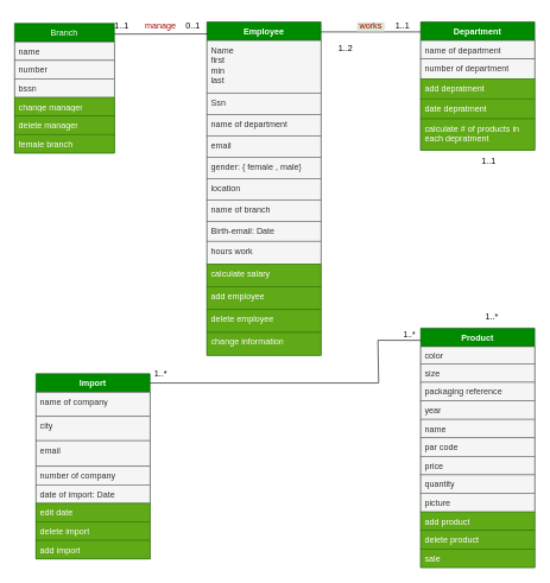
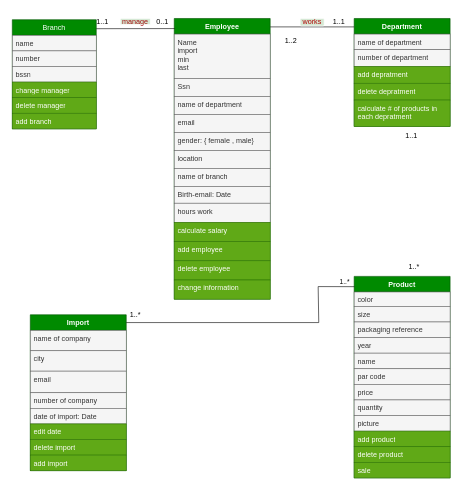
- <mxCell id="50" value="manage" style="rounded=0;whiteSpace=wrap;html=1;strokeColor=#ffffff;fontColor=#a30a0a;" parent="1" vertex="1"><mxGeometry x="200" y="30" width="50" height="10" as="geometry" /></mxCell>
+ <mxCell id="50" value="manage" style="rounded=0;whiteSpace=wrap;html=1;strokeColor=#ffffff;fontColor=#a30a0a;fillColor=#d5e8d4;" parent="1" vertex="1"><mxGeometry x="200" y="30" width="50" height="10" as="geometry" /></mxCell>
- <mxCell id="31" value="Name&lt;br&gt;first&lt;br&gt;min&lt;br&gt;last" style="text;align=left;verticalAlign=top;spacingLeft=4;spacingRight=4;overflow=hidden;rotatable=0;points=[[0,0.5],[1,0.5]];portConstraint=eastwest;whiteSpace=wrap;html=1;fillColor=#f5f5f5;fontColor=#333333;strokeColor=#666666;" parent="30" vertex="1"><mxGeometry y="26" width="160" height="74" as="geometry" /></mxCell>
+ <mxCell id="31" value="Name&lt;br&gt;import&lt;br&gt;min&lt;br&gt;last" style="text;align=left;verticalAlign=top;spacingLeft=4;spacingRight=4;overflow=hidden;rotatable=0;points=[[0,0.5],[1,0.5]];portConstraint=eastwest;whiteSpace=wrap;html=1;fillColor=#f5f5f5;fontColor=#333333;strokeColor=#666666;" parent="30" vertex="1"><mxGeometry y="26" width="160" height="74" as="geometry" /></mxCell>
- <mxCell id="28" value="date depratment" style="text;strokeColor=#2D7600;fillColor=#60a917;align=left;verticalAlign=top;spacingLeft=4;spacingRight=4;overflow=hidden;rotatable=0;points=[[0,0.5],[1,0.5]];portConstraint=eastwest;whiteSpace=wrap;html=1;fontColor=#ffffff;" parent="23" vertex="1"><mxGeometry y="108" width="160" height="28" as="geometry" /></mxCell>
+ <mxCell id="28" value="delete depratment" style="text;strokeColor=#2D7600;fillColor=#60a917;align=left;verticalAlign=top;spacingLeft=4;spacingRight=4;overflow=hidden;rotatable=0;points=[[0,0.5],[1,0.5]];portConstraint=eastwest;whiteSpace=wrap;html=1;fontColor=#ffffff;" parent="23" vertex="1"><mxGeometry y="108" width="160" height="28" as="geometry" /></mxCell>
- <mxCell id="8" value="female branch" style="text;strokeColor=#2D7600;fillColor=#60a917;align=left;verticalAlign=top;spacingLeft=4;spacingRight=4;overflow=hidden;rotatable=0;points=[[0,0.5],[1,0.5]];portConstraint=eastwest;whiteSpace=wrap;html=1;fontColor=#ffffff;" parent="2" vertex="1"><mxGeometry y="156" width="140" height="26" as="geometry" /></mxCell>
+ <mxCell id="8" value="add branch" style="text;strokeColor=#2D7600;fillColor=#60a917;align=left;verticalAlign=top;spacingLeft=4;spacingRight=4;overflow=hidden;rotatable=0;points=[[0,0.5],[1,0.5]];portConstraint=eastwest;whiteSpace=wrap;html=1;fontColor=#ffffff;" parent="2" vertex="1"><mxGeometry y="156" width="140" height="26" as="geometry" /></mxCell>
